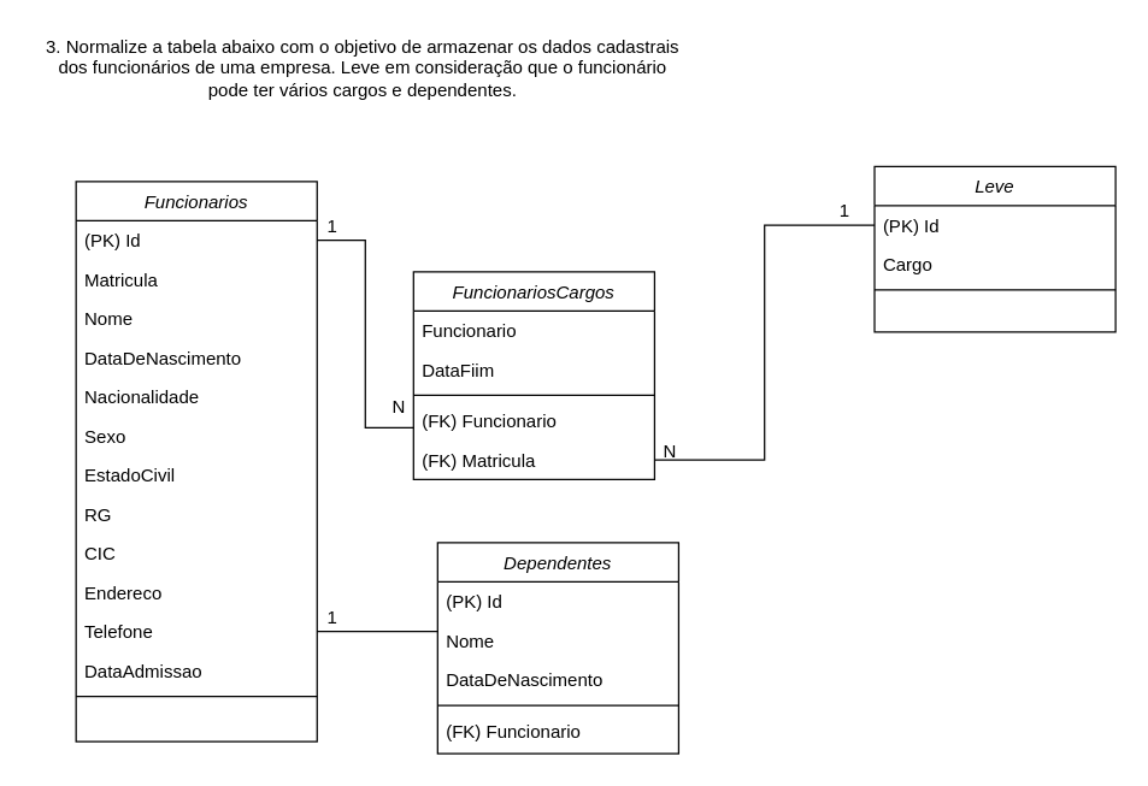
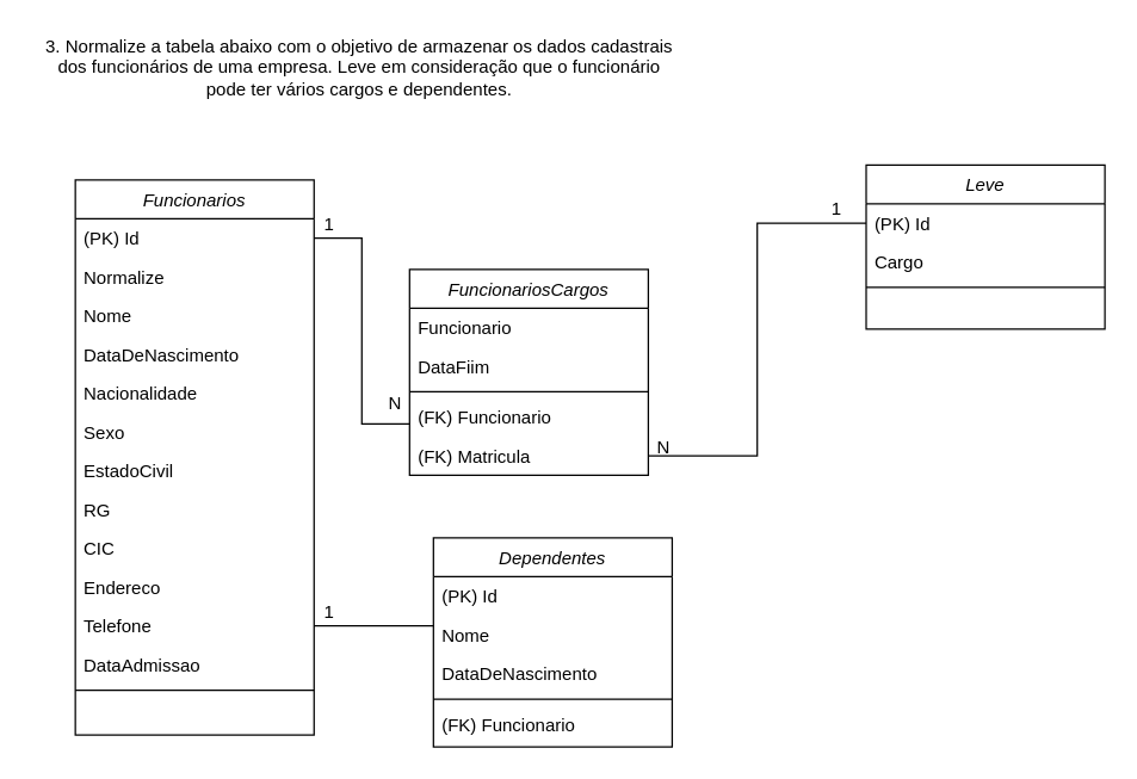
- <mxCell id="4" value="Matricula" style="text;align=left;verticalAlign=top;spacingLeft=4;spacingRight=4;overflow=hidden;rotatable=0;points=[[0,0.5],[1,0.5]];portConstraint=eastwest;rounded=0;shadow=0;html=0;" parent="2" vertex="1"><mxGeometry y="52" width="160" height="26" as="geometry" /></mxCell>
+ <mxCell id="4" value="Normalize" style="text;align=left;verticalAlign=top;spacingLeft=4;spacingRight=4;overflow=hidden;rotatable=0;points=[[0,0.5],[1,0.5]];portConstraint=eastwest;rounded=0;shadow=0;html=0;" parent="2" vertex="1"><mxGeometry y="52" width="160" height="26" as="geometry" /></mxCell>
